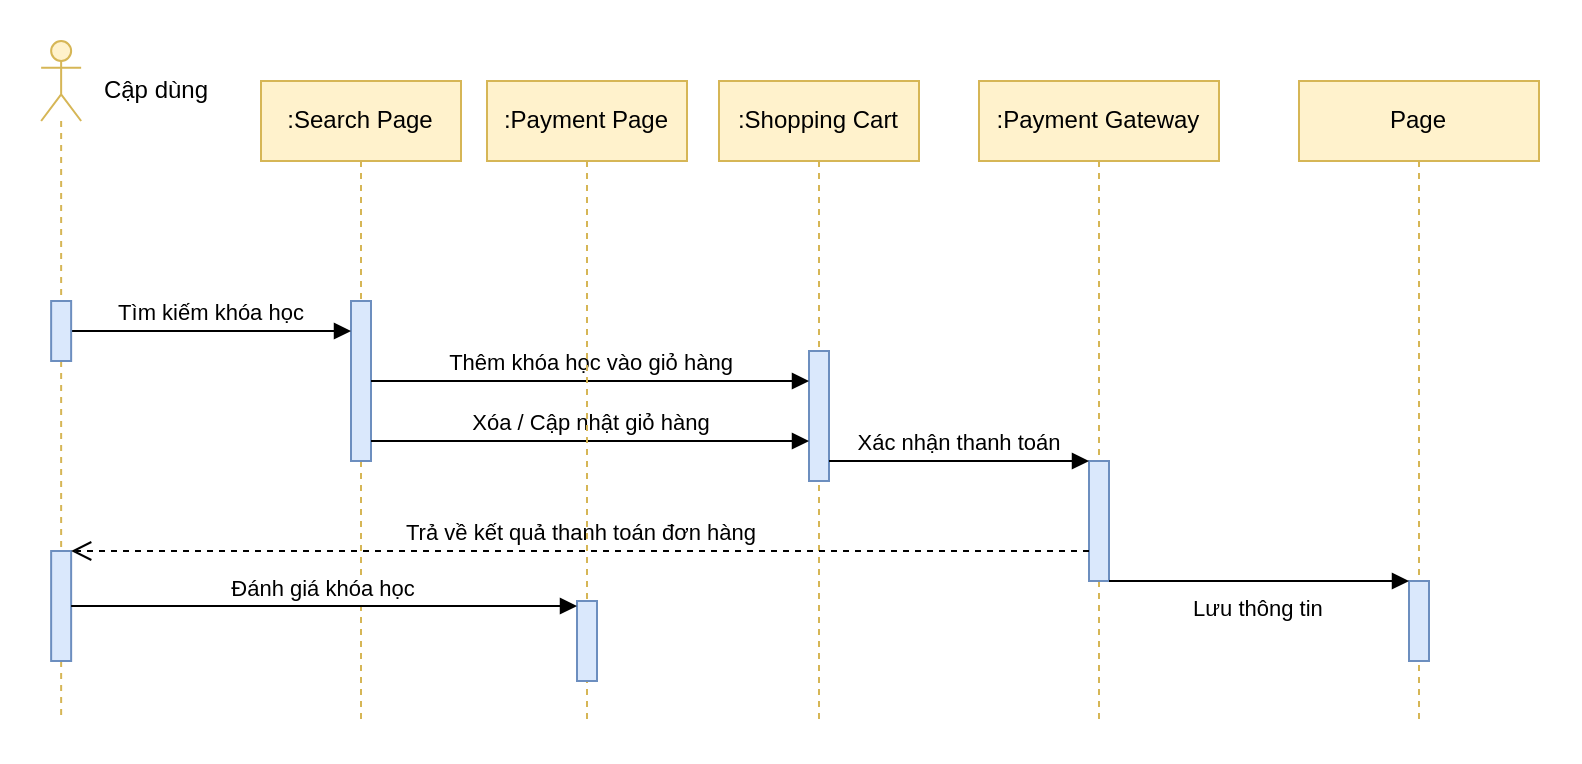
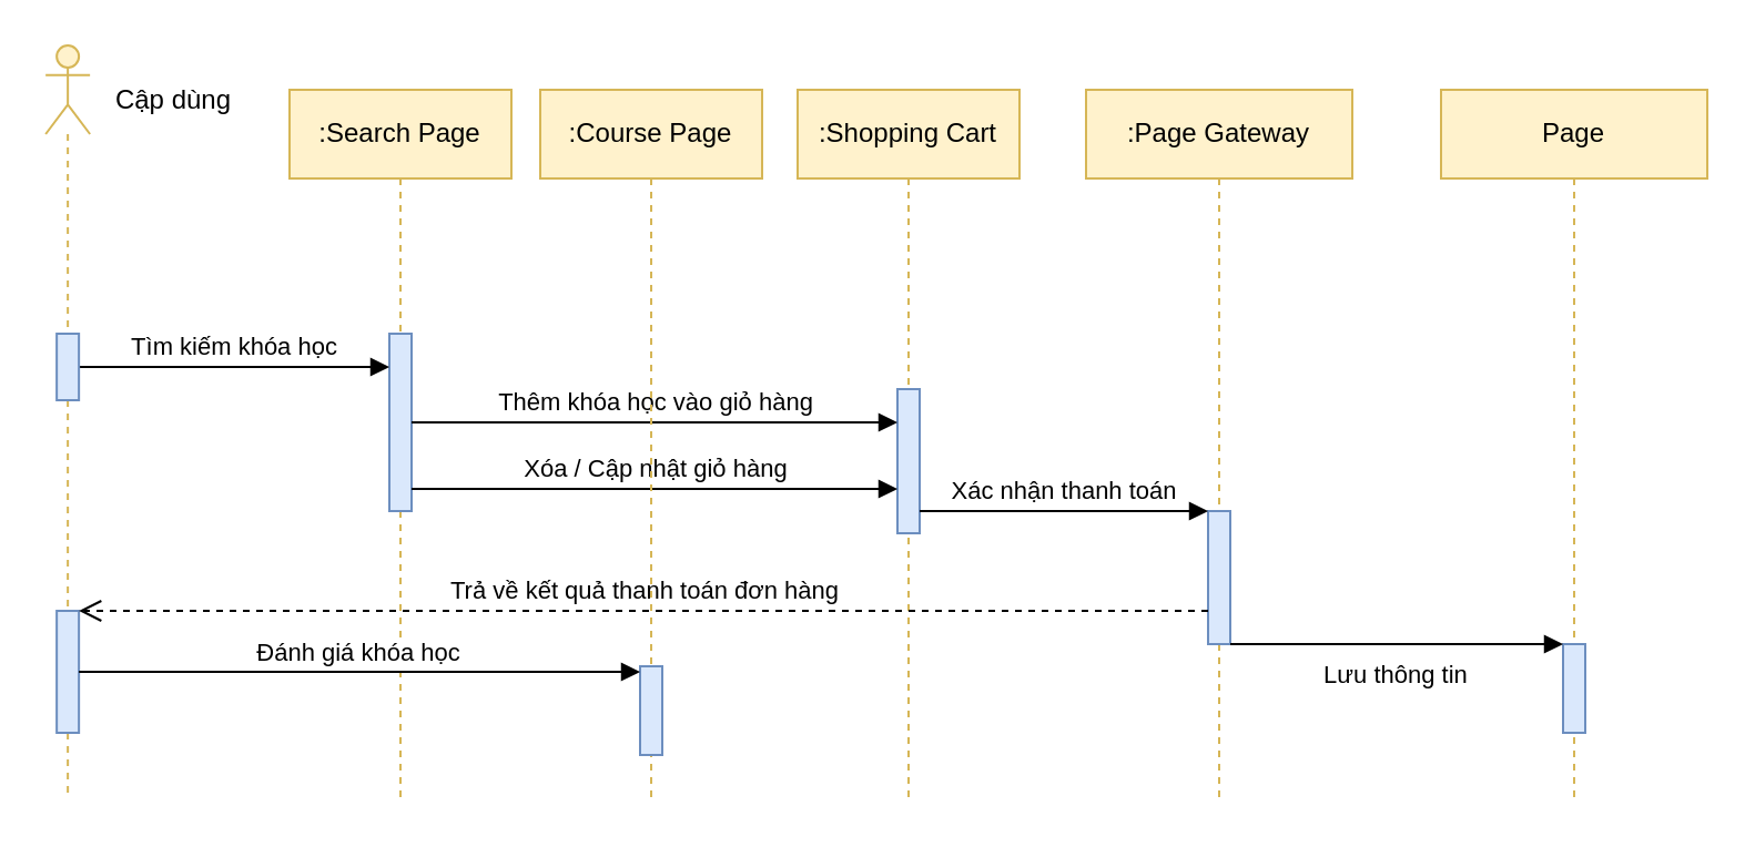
- <mxCell id="20" value=":Payment Page" style="shape=umlLifeline;perimeter=lifelinePerimeter;whiteSpace=wrap;html=1;container=0;dropTarget=0;collapsible=0;recursiveResize=0;outlineConnect=0;portConstraint=eastwest;newEdgeStyle={&quot;edgeStyle&quot;:&quot;elbowEdgeStyle&quot;,&quot;elbow&quot;:&quot;vertical&quot;,&quot;curved&quot;:0,&quot;rounded&quot;:0};fillColor=#fff2cc;strokeColor=#d6b656;" vertex="1" parent="1"><mxGeometry x="243" y="40" width="100" height="320" as="geometry" /></mxCell>
+ <mxCell id="20" value=":Course Page" style="shape=umlLifeline;perimeter=lifelinePerimeter;whiteSpace=wrap;html=1;container=0;dropTarget=0;collapsible=0;recursiveResize=0;outlineConnect=0;portConstraint=eastwest;newEdgeStyle={&quot;edgeStyle&quot;:&quot;elbowEdgeStyle&quot;,&quot;elbow&quot;:&quot;vertical&quot;,&quot;curved&quot;:0,&quot;rounded&quot;:0};fillColor=#fff2cc;strokeColor=#d6b656;" vertex="1" parent="1"><mxGeometry x="243" y="40" width="100" height="320" as="geometry" /></mxCell>
- <mxCell id="13" value=":Payment Gateway" style="shape=umlLifeline;perimeter=lifelinePerimeter;whiteSpace=wrap;html=1;container=0;dropTarget=0;collapsible=0;recursiveResize=0;outlineConnect=0;portConstraint=eastwest;newEdgeStyle={&quot;edgeStyle&quot;:&quot;elbowEdgeStyle&quot;,&quot;elbow&quot;:&quot;vertical&quot;,&quot;curved&quot;:0,&quot;rounded&quot;:0};fillColor=#fff2cc;strokeColor=#d6b656;" vertex="1" parent="1"><mxGeometry x="489" y="40" width="120" height="320" as="geometry" /></mxCell>
+ <mxCell id="13" value=":Page Gateway" style="shape=umlLifeline;perimeter=lifelinePerimeter;whiteSpace=wrap;html=1;container=0;dropTarget=0;collapsible=0;recursiveResize=0;outlineConnect=0;portConstraint=eastwest;newEdgeStyle={&quot;edgeStyle&quot;:&quot;elbowEdgeStyle&quot;,&quot;elbow&quot;:&quot;vertical&quot;,&quot;curved&quot;:0,&quot;rounded&quot;:0};fillColor=#fff2cc;strokeColor=#d6b656;" vertex="1" parent="1"><mxGeometry x="489" y="40" width="120" height="320" as="geometry" /></mxCell>
